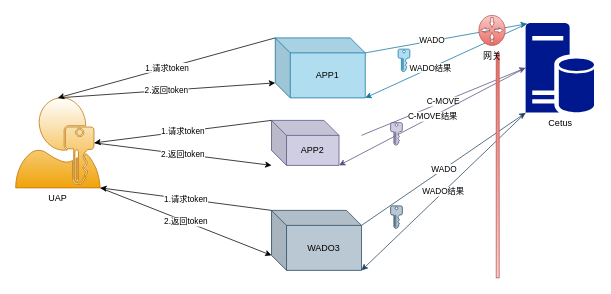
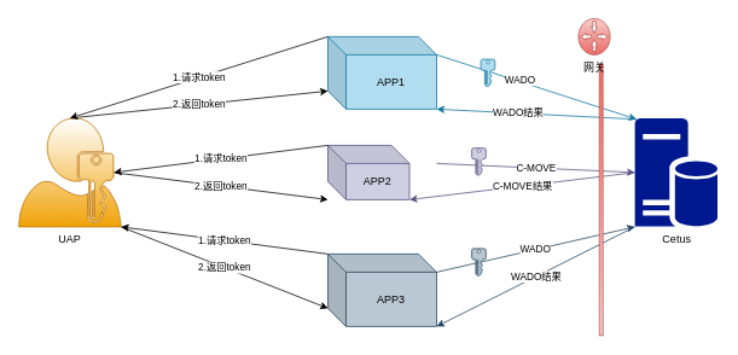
- <mxCell id="9" value="APP1" style="shape=cube;whiteSpace=wrap;html=1;boundedLbl=1;backgroundOutline=1;darkOpacity=0.05;darkOpacity2=0.1;fillColor=#b1ddf0;strokeColor=#10739e;" vertex="1" parent="1"><mxGeometry x="366.2" y="50" width="120" height="80" as="geometry" /></mxCell>
+ <mxCell id="9" value="APP1" style="shape=cube;whiteSpace=wrap;html=1;boundedLbl=1;backgroundOutline=1;darkOpacity=0.05;darkOpacity2=0.1;fillColor=#b1ddf0;strokeColor=#10739e;" vertex="1" parent="1"><mxGeometry x="361.2" y="40" width="120" height="80" as="geometry" /></mxCell>
- <mxCell id="20" value="Cetus" style="sketch=0;aspect=fixed;pointerEvents=1;shadow=0;dashed=0;html=1;strokeColor=none;labelPosition=center;verticalLabelPosition=bottom;verticalAlign=top;align=center;fillColor=#00188D;shape=mxgraph.mscae.enterprise.database_server" vertex="1" parent="1"><mxGeometry x="700" y="30" width="91.2" height="120" as="geometry" /></mxCell>
+ <mxCell id="20" value="Cetus" style="sketch=0;aspect=fixed;pointerEvents=1;shadow=0;dashed=0;html=1;strokeColor=none;labelPosition=center;verticalLabelPosition=bottom;verticalAlign=top;align=center;fillColor=#00188D;shape=mxgraph.mscae.enterprise.database_server" vertex="1" parent="1"><mxGeometry x="700" y="130" width="91.2" height="120" as="geometry" /></mxCell>
- <mxCell id="15" value="WADO3" style="shape=cube;whiteSpace=wrap;html=1;boundedLbl=1;backgroundOutline=1;darkOpacity=0.05;darkOpacity2=0.1;fillColor=#bac8d3;strokeColor=#23445d;" vertex="1" parent="1"><mxGeometry x="361.2" y="280" width="120" height="80" as="geometry" /></mxCell>
+ <mxCell id="15" value="APP3" style="shape=cube;whiteSpace=wrap;html=1;boundedLbl=1;backgroundOutline=1;darkOpacity=0.05;darkOpacity2=0.1;fillColor=#bac8d3;strokeColor=#23445d;" vertex="1" parent="1"><mxGeometry x="361.2" y="280" width="120" height="80" as="geometry" /></mxCell>
